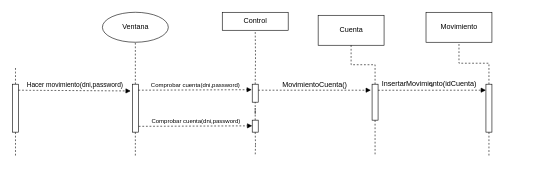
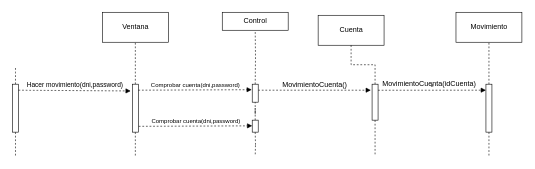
- <mxCell id="2" value="Ventana" style="ellipse;html=1;" parent="1" vertex="1"><mxGeometry x="170" y="20" width="110" height="50" as="geometry" /></mxCell>
+ <mxCell id="2" value="Ventana" style="html=1;" parent="1" vertex="1"><mxGeometry x="170" y="20" width="110" height="50" as="geometry" /></mxCell>
- <mxCell id="19" value="Movimiento" style="html=1;" parent="1" vertex="1"><mxGeometry x="710" y="20" width="110" height="50" as="geometry" /></mxCell>
+ <mxCell id="19" value="Movimiento" style="html=1;" parent="1" vertex="1"><mxGeometry x="760" y="20" width="110" height="50" as="geometry" /></mxCell>
- <mxCell id="27" value="InsertarMovimiento(idCuenta)" style="text;html=1;align=center;verticalAlign=middle;resizable=0;points=[];autosize=1;strokeColor=none;fillColor=none;" parent="1" vertex="1"><mxGeometry x="630" y="130" width="170" height="20" as="geometry" /></mxCell>
+ <mxCell id="27" value="MovimientoCuenta(idCuenta)" style="text;html=1;align=center;verticalAlign=middle;resizable=0;points=[];autosize=1;strokeColor=none;fillColor=none;" parent="1" vertex="1"><mxGeometry x="630" y="130" width="170" height="20" as="geometry" /></mxCell>
